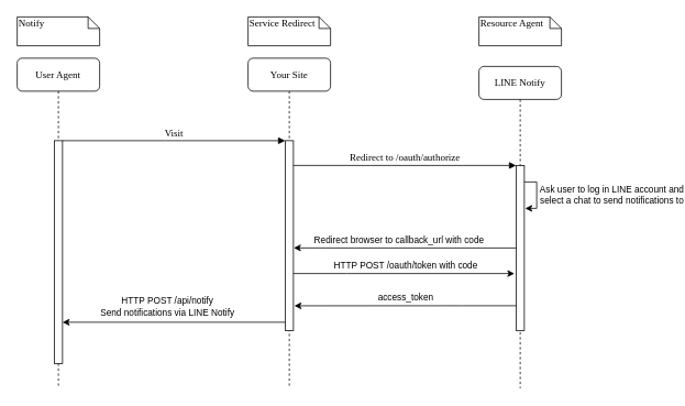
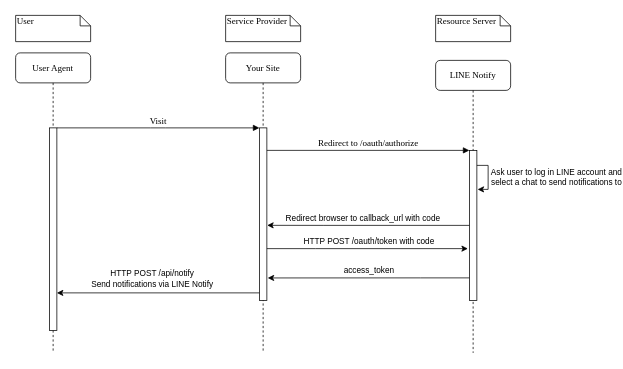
- <mxCell id="12" value="Notify" style="shape=note;whiteSpace=wrap;html=1;size=14;verticalAlign=top;align=left;spacingTop=-6;rounded=0;shadow=0;comic=0;labelBackgroundColor=none;strokeWidth=1;fontFamily=Verdana;fontSize=12" parent="1" vertex="1"><mxGeometry x="20" y="20" width="100" height="35" as="geometry" /></mxCell>
+ <mxCell id="12" value="User" style="shape=note;whiteSpace=wrap;html=1;size=14;verticalAlign=top;align=left;spacingTop=-6;rounded=0;shadow=0;comic=0;labelBackgroundColor=none;strokeWidth=1;fontFamily=Verdana;fontSize=12" parent="1" vertex="1"><mxGeometry x="20" y="20" width="100" height="35" as="geometry" /></mxCell>
- <mxCell id="14" value="Resource Agent" style="shape=note;whiteSpace=wrap;html=1;size=14;verticalAlign=top;align=left;spacingTop=-6;rounded=0;shadow=0;comic=0;labelBackgroundColor=none;strokeWidth=1;fontFamily=Verdana;fontSize=12" parent="1" vertex="1"><mxGeometry x="580" y="20" width="100" height="35" as="geometry" /></mxCell>
+ <mxCell id="14" value="Resource Server" style="shape=note;whiteSpace=wrap;html=1;size=14;verticalAlign=top;align=left;spacingTop=-6;rounded=0;shadow=0;comic=0;labelBackgroundColor=none;strokeWidth=1;fontFamily=Verdana;fontSize=12" parent="1" vertex="1"><mxGeometry x="580" y="20" width="100" height="35" as="geometry" /></mxCell>
- <mxCell id="13" value="Service Redirect" style="shape=note;whiteSpace=wrap;html=1;size=14;verticalAlign=top;align=left;spacingTop=-6;rounded=0;shadow=0;comic=0;labelBackgroundColor=none;strokeWidth=1;fontFamily=Verdana;fontSize=12" parent="1" vertex="1"><mxGeometry x="300" y="20" width="100" height="35" as="geometry" /></mxCell>
+ <mxCell id="13" value="Service Provider" style="shape=note;whiteSpace=wrap;html=1;size=14;verticalAlign=top;align=left;spacingTop=-6;rounded=0;shadow=0;comic=0;labelBackgroundColor=none;strokeWidth=1;fontFamily=Verdana;fontSize=12" parent="1" vertex="1"><mxGeometry x="300" y="20" width="100" height="35" as="geometry" /></mxCell>
